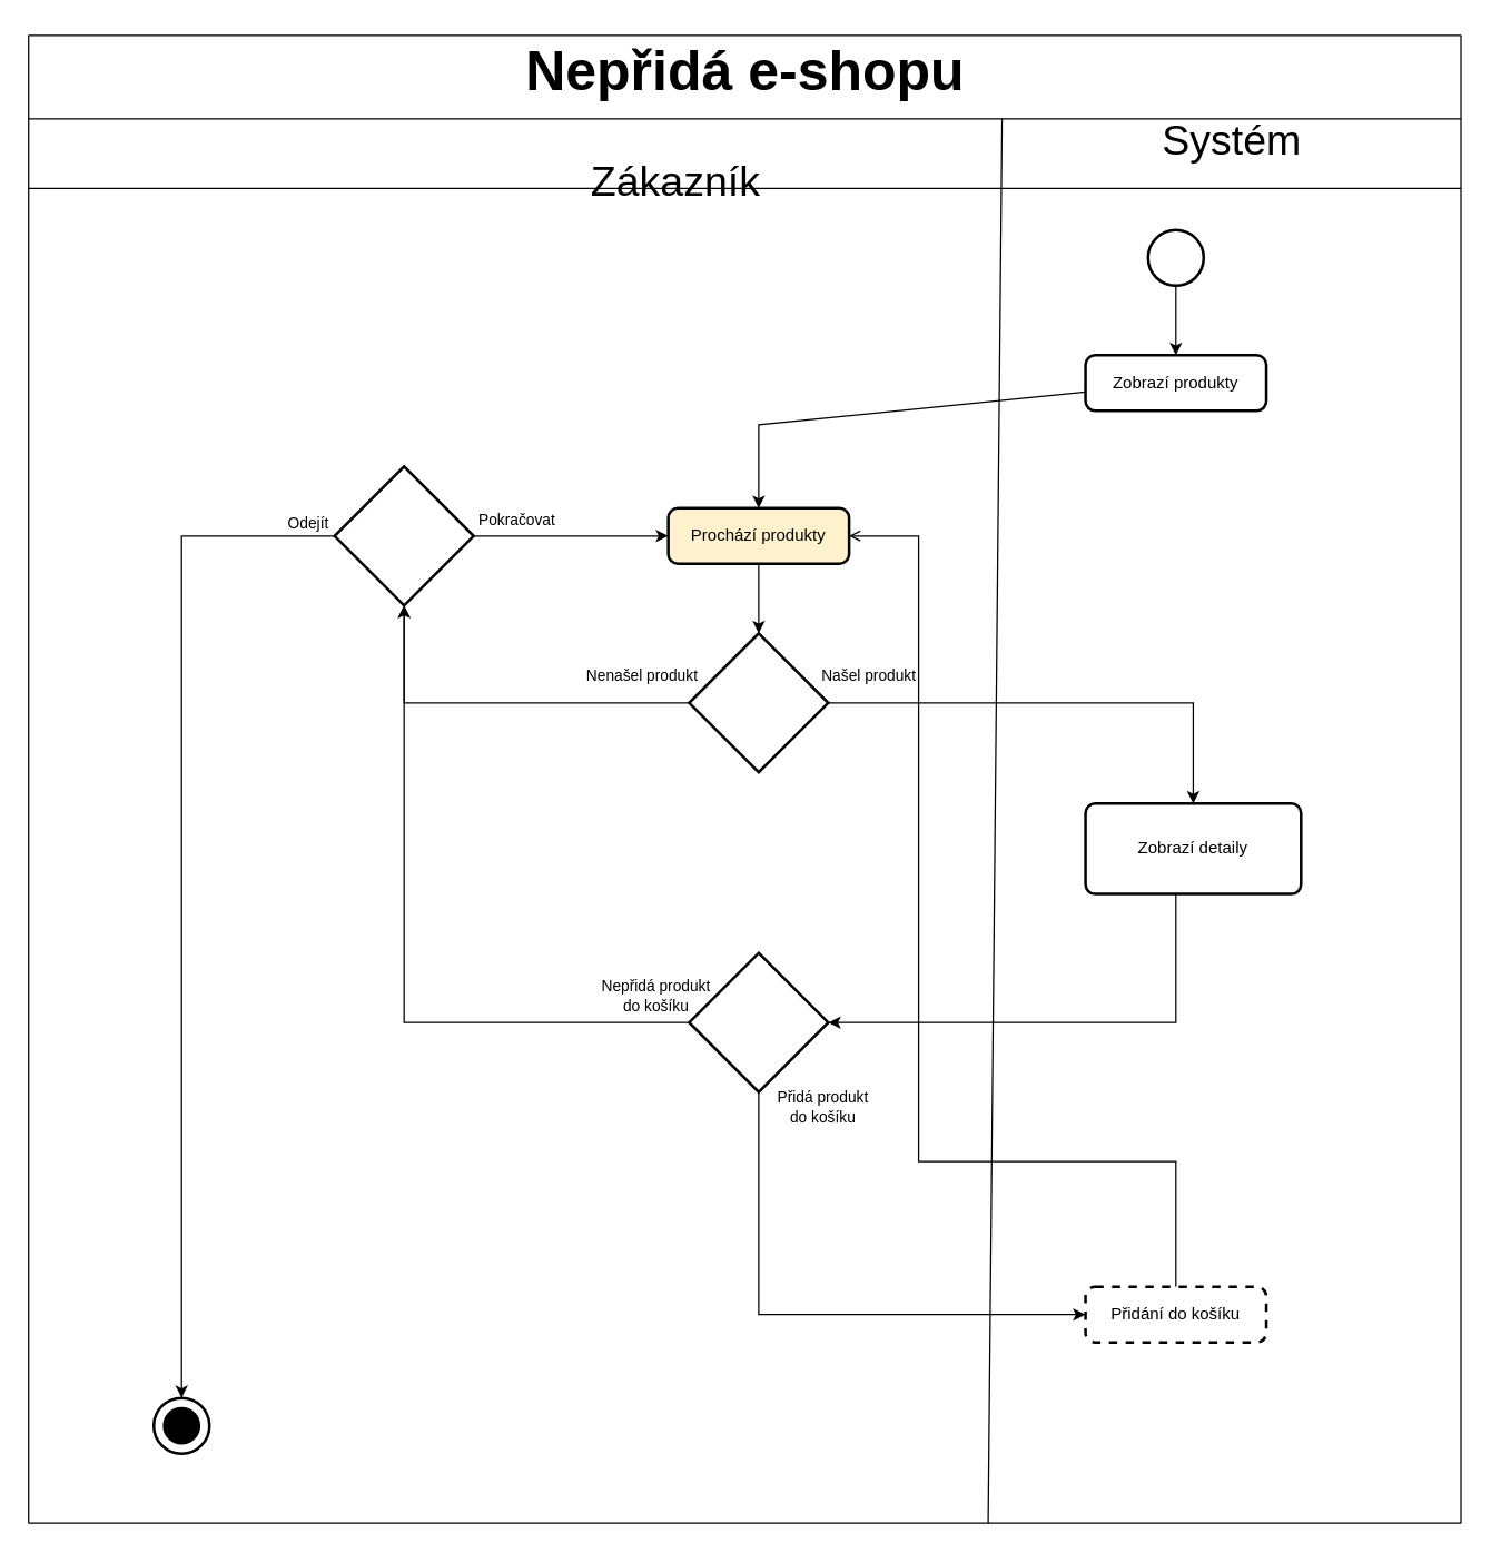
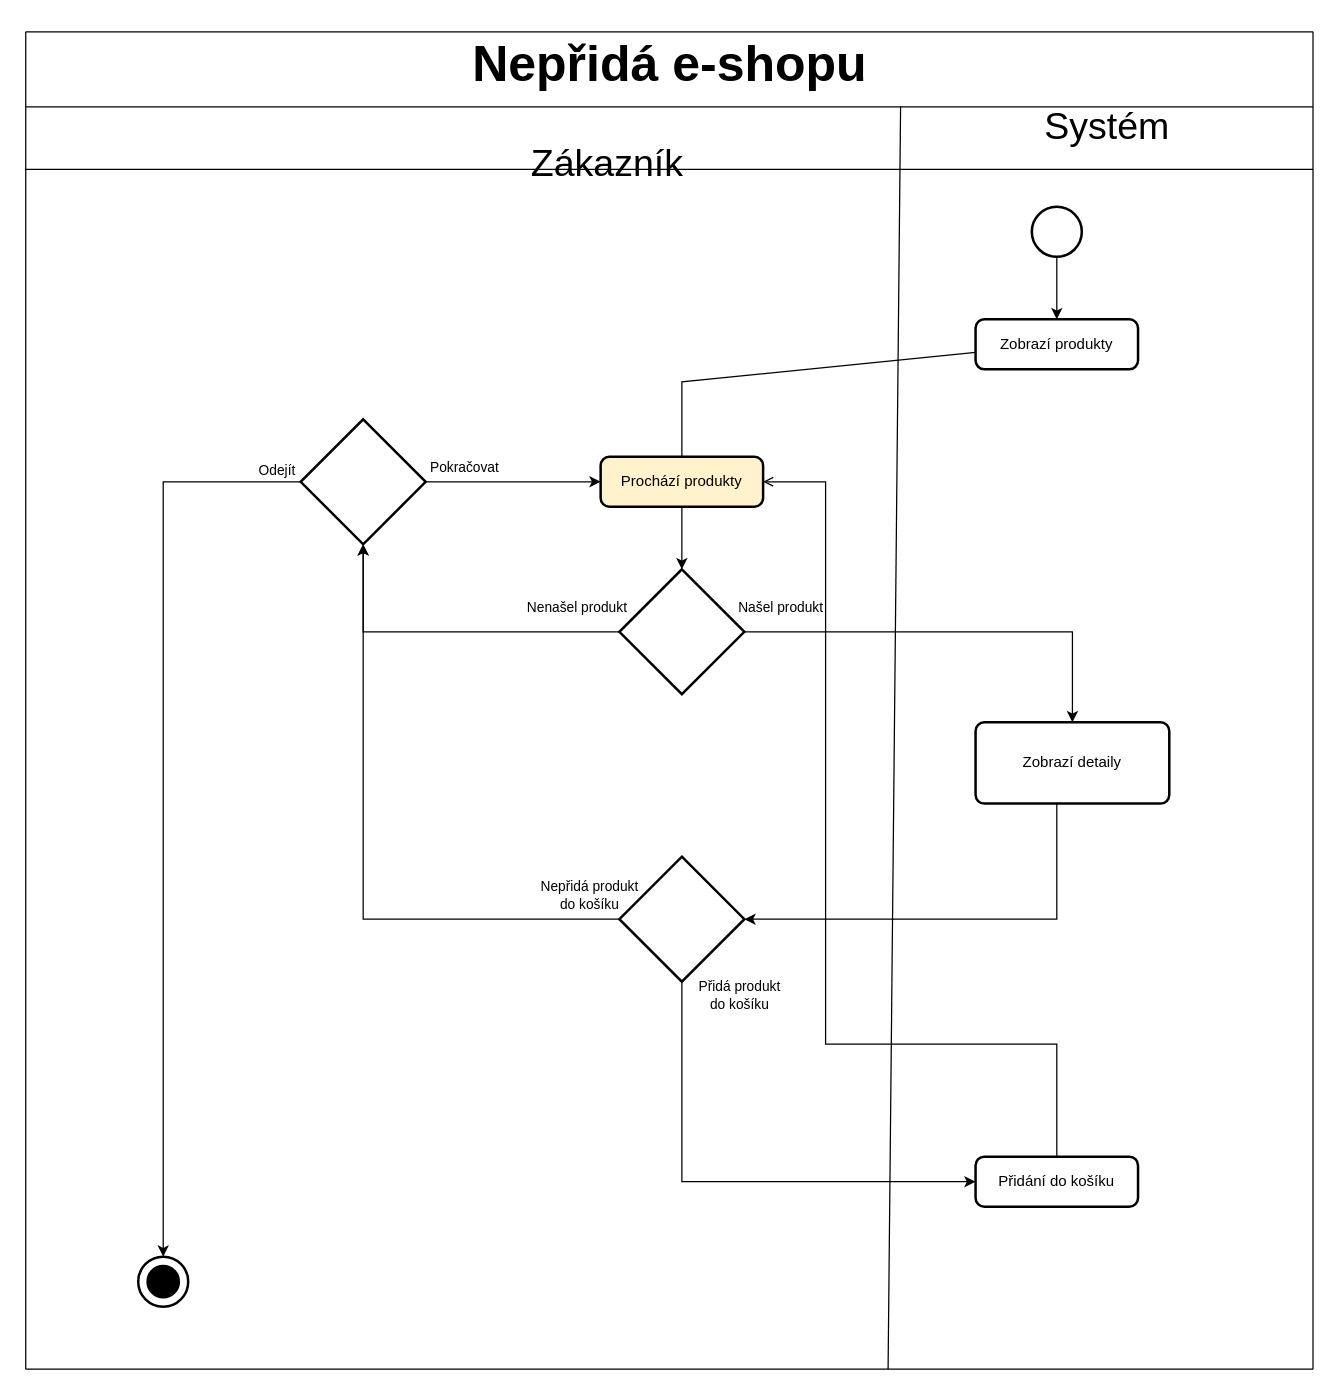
- <mxCell id="7" value="" style="endArrow=classic;html=1;rounded=0;" parent="1" source="4" target="6" edge="1"><mxGeometry width="50" height="50" relative="1" as="geometry"><mxPoint x="620" y="315" as="sourcePoint" /><mxPoint x="550" y="305" as="targetPoint" /><Array as="points"><mxPoint x="545" y="305" /></Array></mxGeometry></mxCell>
+ <mxCell id="7" value="" style="endArrow=none;html=1;rounded=0;" parent="1" source="4" target="6" edge="1"><mxGeometry width="50" height="50" relative="1" as="geometry"><mxPoint x="620" y="315" as="sourcePoint" /><mxPoint x="550" y="305" as="targetPoint" /><Array as="points"><mxPoint x="545" y="305" /></Array></mxGeometry></mxCell>
- <mxCell id="29" value="Přidání do košíku" style="rounded=1;whiteSpace=wrap;html=1;absoluteArcSize=1;arcSize=14;strokeWidth=2;dashed=1;" parent="1" vertex="1"><mxGeometry x="780" y="925" width="130" height="40" as="geometry" /></mxCell>
+ <mxCell id="29" value="Přidání do košíku" style="rounded=1;whiteSpace=wrap;html=1;absoluteArcSize=1;arcSize=14;strokeWidth=2;" parent="1" vertex="1"><mxGeometry x="780" y="925" width="130" height="40" as="geometry" /></mxCell>
